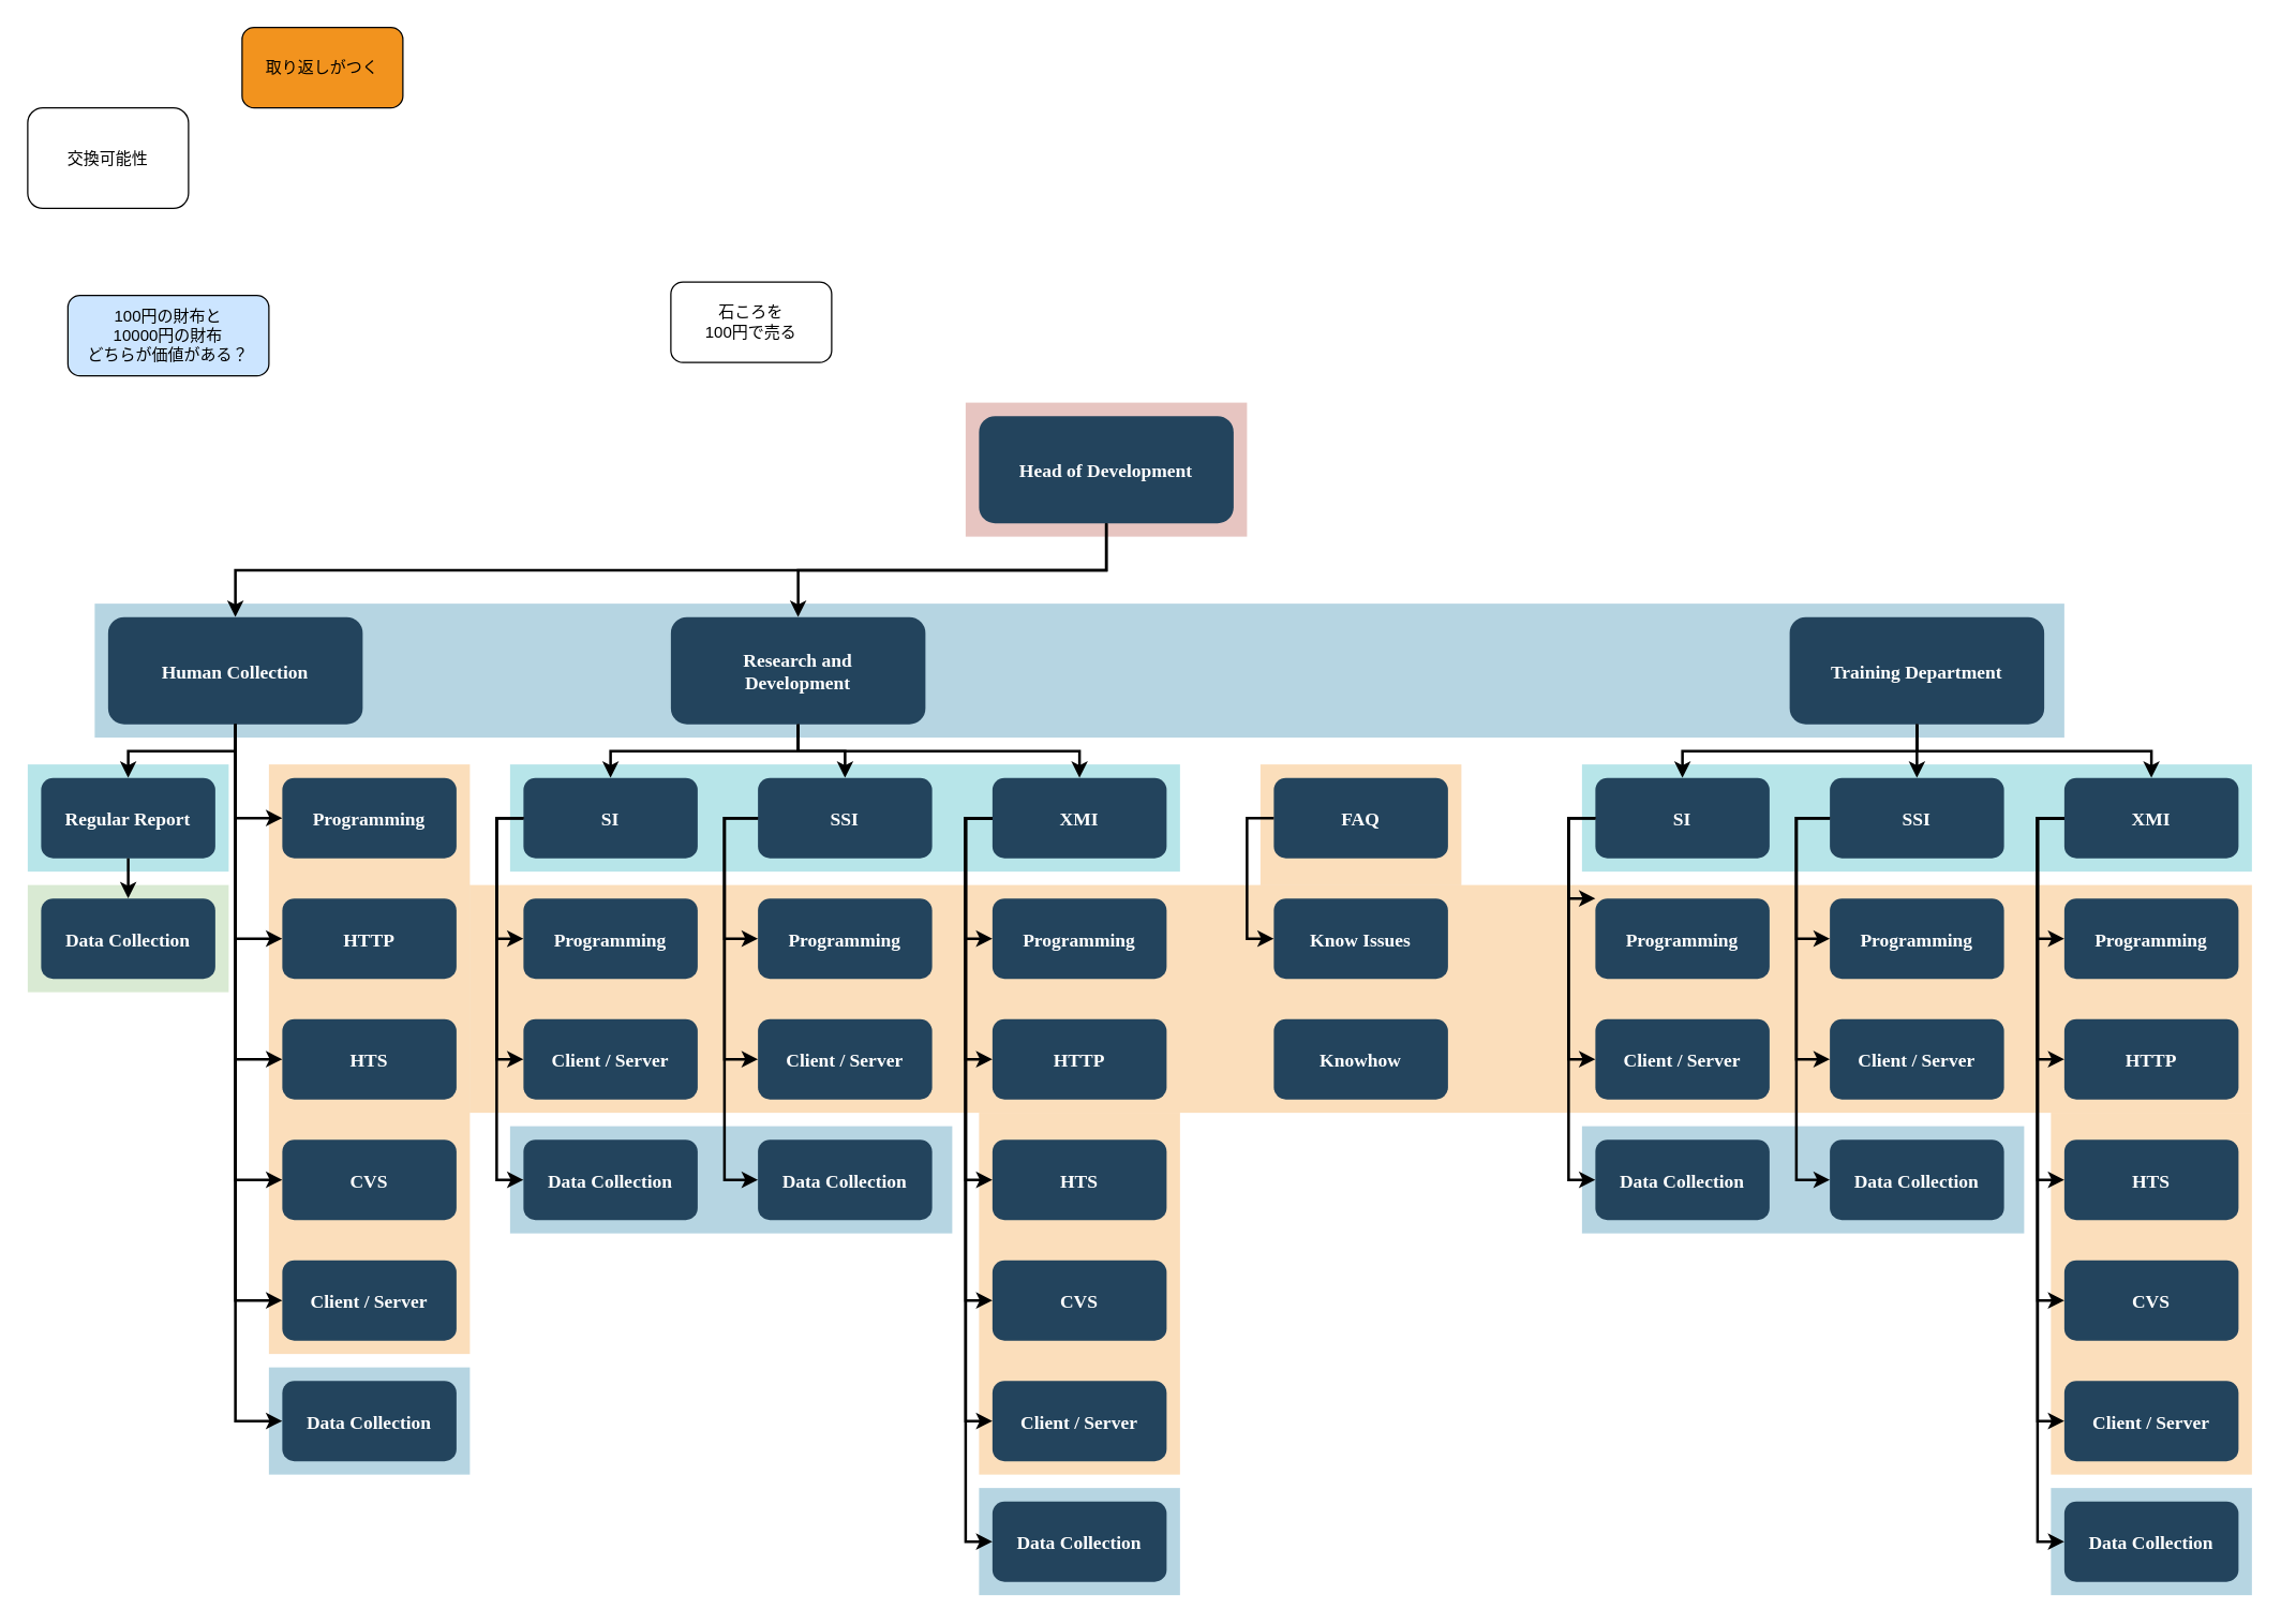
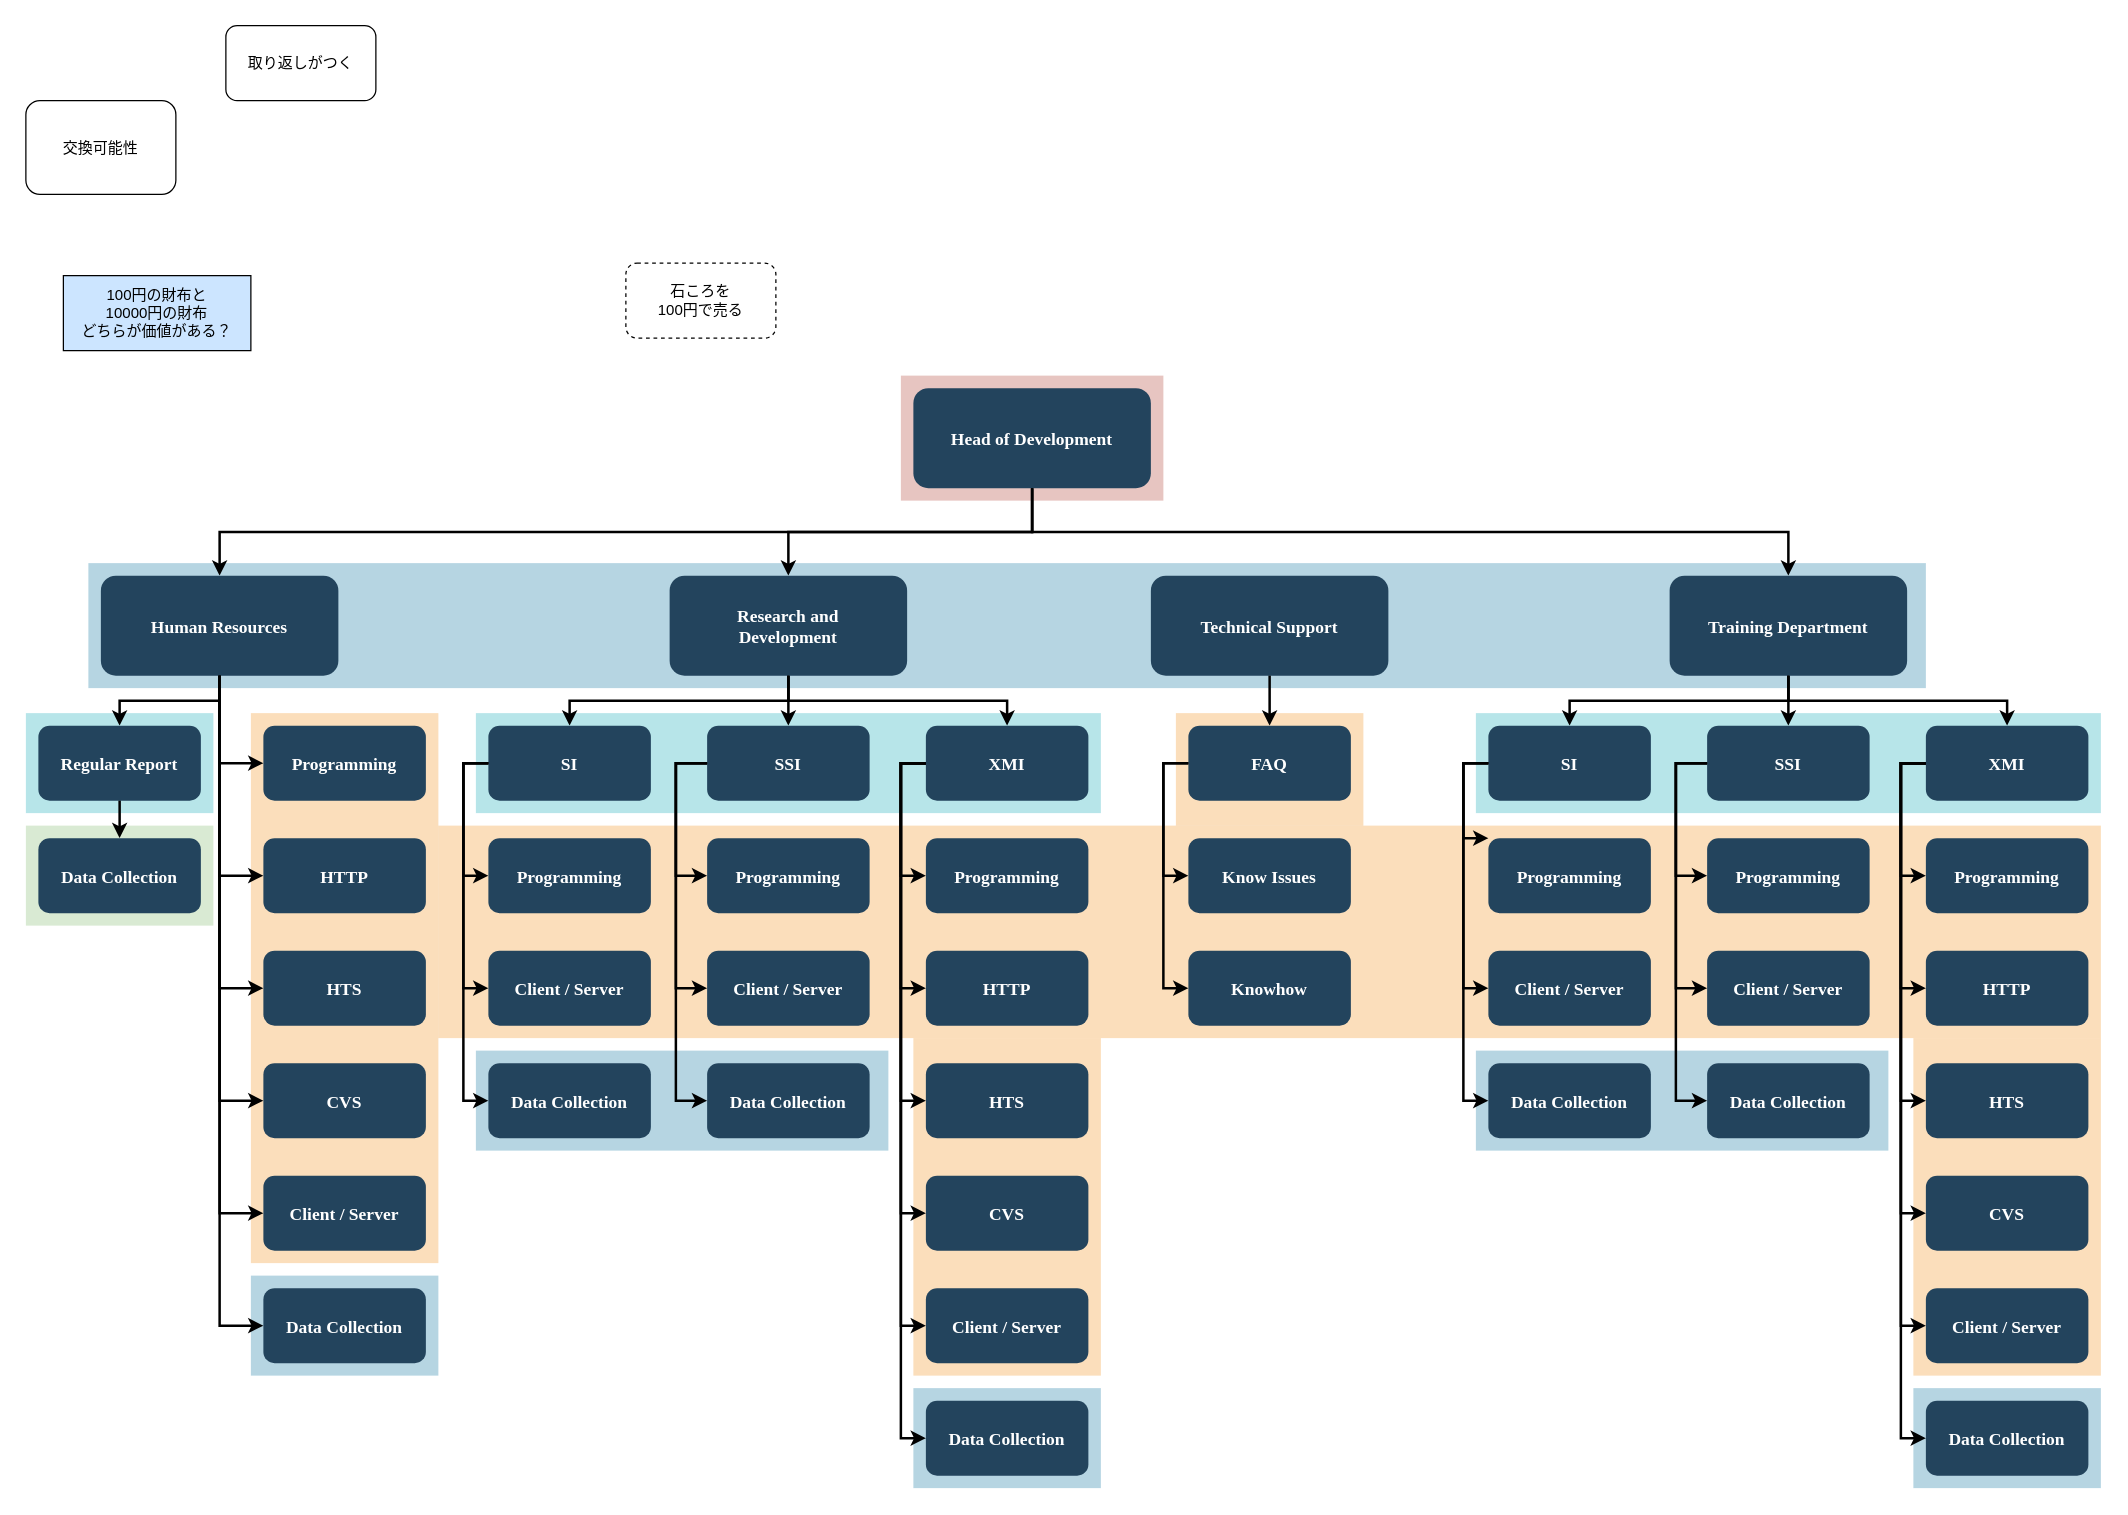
- <mxCell id="5" value="取り返しがつく" style="rounded=1;whiteSpace=wrap;html=1;fillColor=#f2931e;" vertex="1" parent="1"><mxGeometry x="180" y="20" width="120" height="60" as="geometry" /></mxCell>
+ <mxCell id="5" value="取り返しがつく" style="rounded=1;whiteSpace=wrap;html=1;" vertex="1" parent="1"><mxGeometry x="180" y="20" width="120" height="60" as="geometry" /></mxCell>
- <mxCell id="4" value="石ころを&lt;br&gt;100円で売る" style="rounded=1;whiteSpace=wrap;html=1;" vertex="1" parent="1"><mxGeometry x="500" y="210" width="120" height="60" as="geometry" /></mxCell>
+ <mxCell id="4" value="石ころを&lt;br&gt;100円で売る" style="rounded=1;whiteSpace=wrap;html=1;dashed=1;" vertex="1" parent="1"><mxGeometry x="500" y="210" width="120" height="60" as="geometry" /></mxCell>
- <mxCell id="3" value="100円の財布と&lt;br&gt;10000円の財布&lt;br&gt;どちらが価値がある？" style="rounded=1;whiteSpace=wrap;html=1;fillColor=#CCE5FF;" vertex="1" parent="1"><mxGeometry x="50" y="220" width="150" height="60" as="geometry" /></mxCell>
+ <mxCell id="3" value="100円の財布と&lt;br&gt;10000円の財布&lt;br&gt;どちらが価値がある？" style="whiteSpace=wrap;html=1;fillColor=#CCE5FF;rounded=0;" vertex="1" parent="1"><mxGeometry x="50" y="220" width="150" height="60" as="geometry" /></mxCell>
+ <mxCell id="24" value="" style="edgeStyle=elbowEdgeStyle;elbow=vertical;strokeWidth=2;rounded=0" edge="1" parent="1" source="22" target="23"><mxGeometry x="330" y="330" width="100" height="100" as="geometry"><mxPoint x="310" y="440" as="sourcePoint" /><mxPoint x="410" y="340" as="targetPoint" /></mxGeometry></mxCell>
- <mxCell id="26" value="Research and &#10;Development" style="rounded=1;fillColor=#23445D;gradientColor=none;strokeColor=none;fontColor=#FFFFFF;fontStyle=1;fontFamily=Tahoma;fontSize=14" vertex="1" parent="1"><mxGeometry x="500" y="460" width="190" height="80" as="geometry" /></mxCell>
+ <mxCell id="26" value="Research and &#10;Development" style="rounded=1;fillColor=#23445D;gradientColor=none;strokeColor=none;fontColor=#FFFFFF;fontStyle=1;fontFamily=Tahoma;fontSize=14" vertex="1" parent="1"><mxGeometry x="535" y="460" width="190" height="80" as="geometry" /></mxCell>
+ <mxCell id="25" value="Technical Support" style="rounded=1;fillColor=#23445D;gradientColor=none;strokeColor=none;fontColor=#FFFFFF;fontStyle=1;fontFamily=Tahoma;fontSize=14" vertex="1" parent="1"><mxGeometry x="920" y="460" width="190" height="80" as="geometry" /></mxCell>
- <mxCell id="27" value="Human Collection" style="rounded=1;fillColor=#23445D;gradientColor=none;strokeColor=none;fontColor=#FFFFFF;fontStyle=1;fontFamily=Tahoma;fontSize=14" vertex="1" parent="1"><mxGeometry x="80" y="460" width="190" height="80" as="geometry" /></mxCell>
+ <mxCell id="27" value="Human Resources" style="rounded=1;fillColor=#23445D;gradientColor=none;strokeColor=none;fontColor=#FFFFFF;fontStyle=1;fontFamily=Tahoma;fontSize=14" vertex="1" parent="1"><mxGeometry x="80" y="460" width="190" height="80" as="geometry" /></mxCell>
+ <mxCell id="107" value="" style="edgeStyle=elbowEdgeStyle;elbow=vertical;strokeWidth=2;rounded=0" edge="1" parent="1" source="25" target="51"><mxGeometry x="-30" y="250" width="100" height="100" as="geometry"><mxPoint x="-50" y="360" as="sourcePoint" /><mxPoint x="50" y="260" as="targetPoint" /></mxGeometry></mxCell>
+ <mxCell id="91" value="" style="edgeStyle=elbowEdgeStyle;elbow=horizontal;strokeWidth=2;rounded=0" edge="1" parent="1" source="51" target="53"><mxGeometry x="-30" y="250" width="100" height="100" as="geometry"><mxPoint x="-50" y="360" as="sourcePoint" /><mxPoint x="50" y="260" as="targetPoint" /><Array as="points"><mxPoint x="930" y="710" /></Array></mxGeometry></mxCell>
